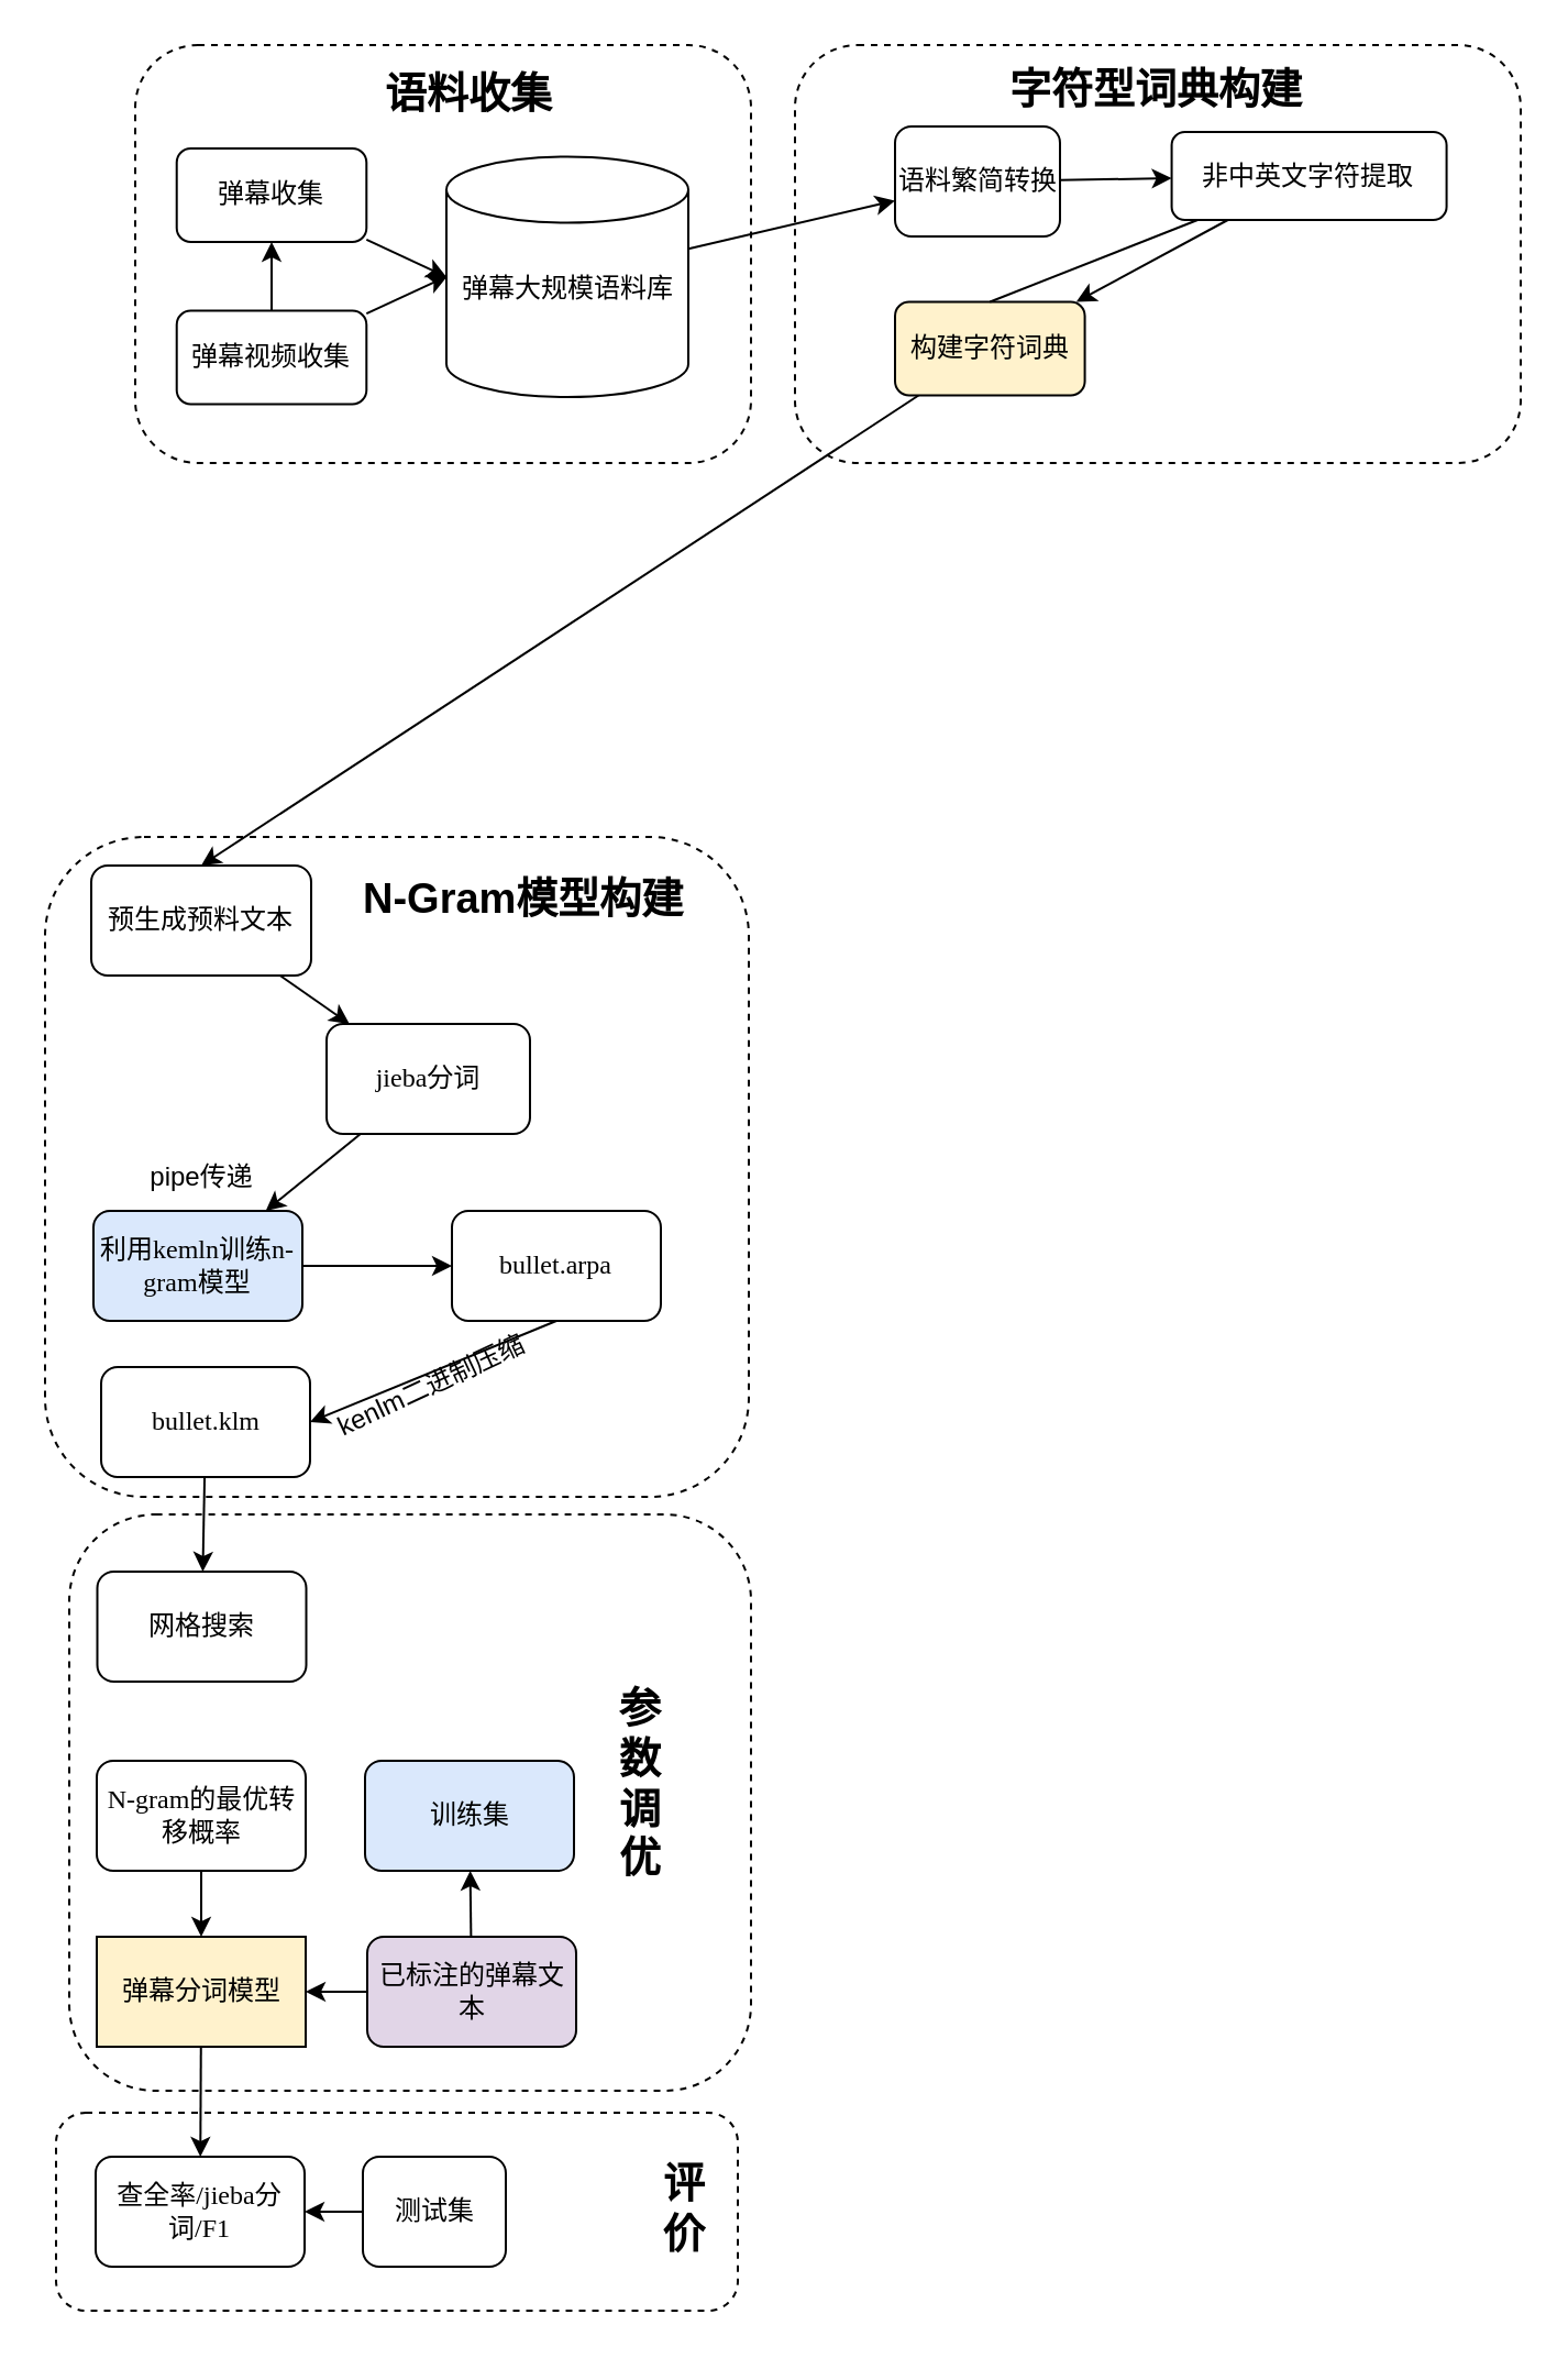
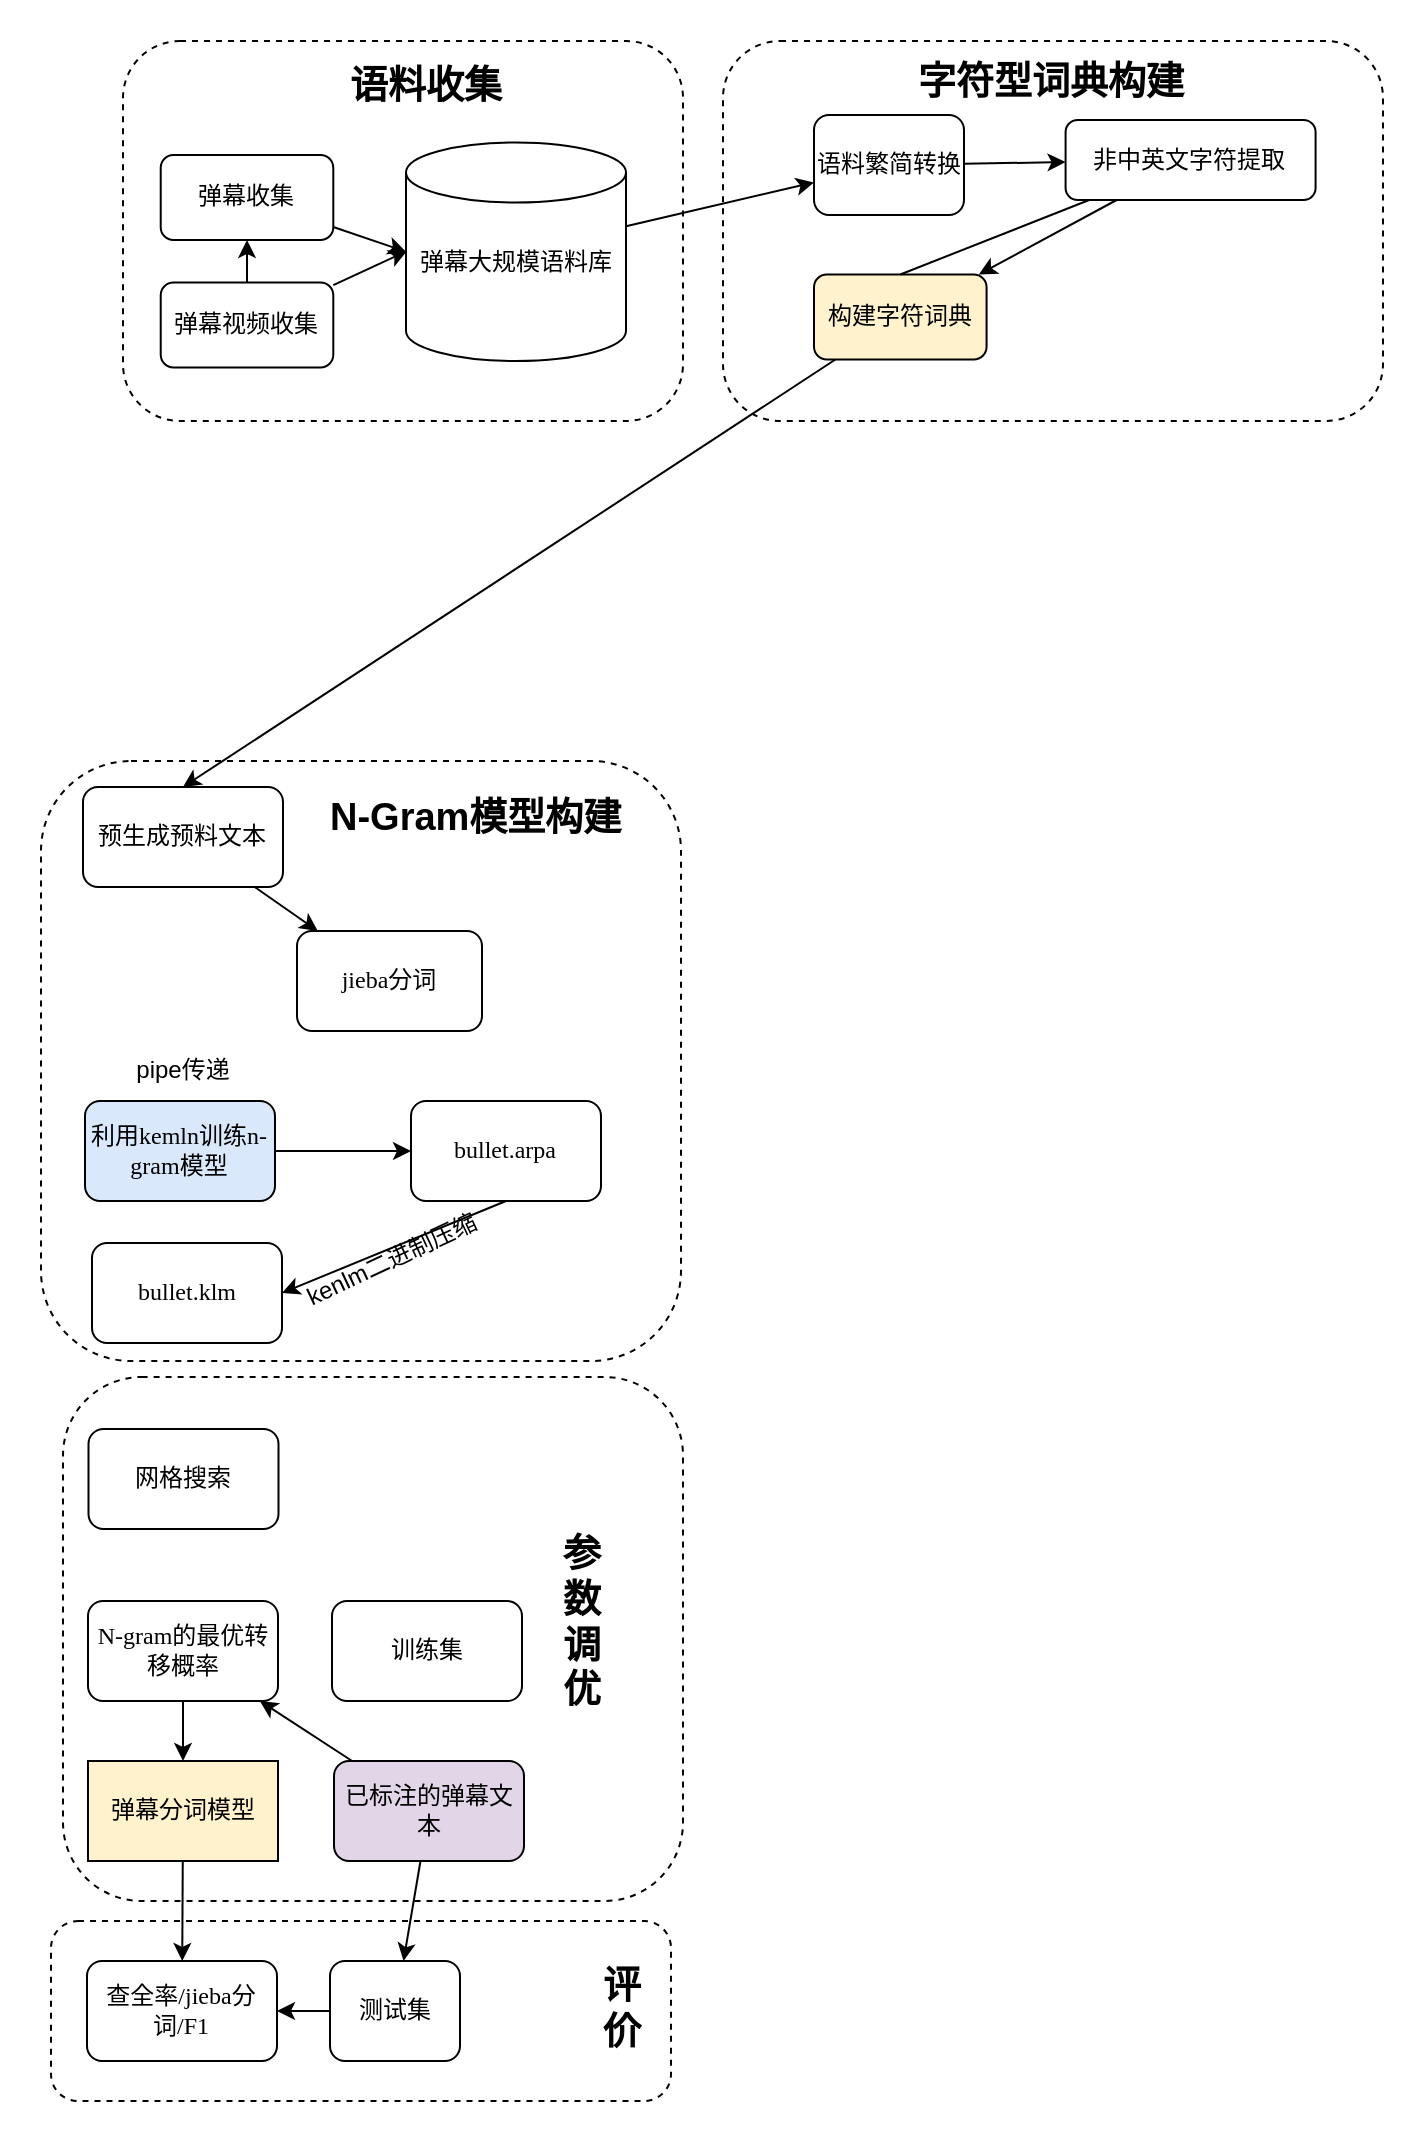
- <mxCell id="36" value="弹幕收集" style="rounded=1;whiteSpace=wrap;html=1;" vertex="1" parent="1"><mxGeometry x="79.86" y="67" width="86.29" height="42.5" as="geometry" /></mxCell>
+ <mxCell id="36" value="弹幕收集" style="rounded=1;whiteSpace=wrap;html=1;" vertex="1" parent="1"><mxGeometry x="79.86" y="77" width="86.29" height="42.5" as="geometry" /></mxCell>
- <mxCell id="8" value="" style="edgeStyle=none;rounded=0;orthogonalLoop=1;jettySize=auto;html=1;" edge="1" parent="1" source="9" target="18"><mxGeometry relative="1" as="geometry" /></mxCell>
- <mxCell id="20" value="" style="edgeStyle=none;rounded=0;orthogonalLoop=1;jettySize=auto;html=1;" edge="1" parent="1" source="21" target="22"><mxGeometry relative="1" as="geometry" /></mxCell>
- <mxCell id="43" value="训练集" style="rounded=1;whiteSpace=wrap;html=1;shadow=0;labelBackgroundColor=none;strokeWidth=1;fontFamily=Verdana;fontSize=12;align=center;fillColor=#dae8fc;" vertex="1" parent="1"><mxGeometry x="165.5" y="800" width="95" height="50" as="geometry" /></mxCell>
+ <mxCell id="43" value="训练集" style="rounded=1;whiteSpace=wrap;html=1;shadow=0;labelBackgroundColor=none;strokeWidth=1;fontFamily=Verdana;fontSize=12;align=center;" vertex="1" parent="1"><mxGeometry x="165.5" y="800" width="95" height="50" as="geometry" /></mxCell>
- <mxCell id="23" value="" style="edgeStyle=none;rounded=0;orthogonalLoop=1;jettySize=auto;html=1;" edge="1" parent="1" source="25" target="43"><mxGeometry relative="1" as="geometry" /></mxCell>
+ <mxCell id="23" value="" style="edgeStyle=none;rounded=0;orthogonalLoop=1;jettySize=auto;html=1;" edge="1" parent="1" source="25" target="27"><mxGeometry relative="1" as="geometry" /></mxCell>
- <mxCell id="24" value="" style="edgeStyle=none;rounded=0;orthogonalLoop=1;jettySize=auto;html=1;" edge="1" parent="1" source="25" target="31"><mxGeometry relative="1" as="geometry" /></mxCell>
+ <mxCell id="24" value="" style="edgeStyle=none;rounded=0;orthogonalLoop=1;jettySize=auto;html=1;" edge="1" parent="1" source="25" target="45"><mxGeometry relative="1" as="geometry" /></mxCell>
